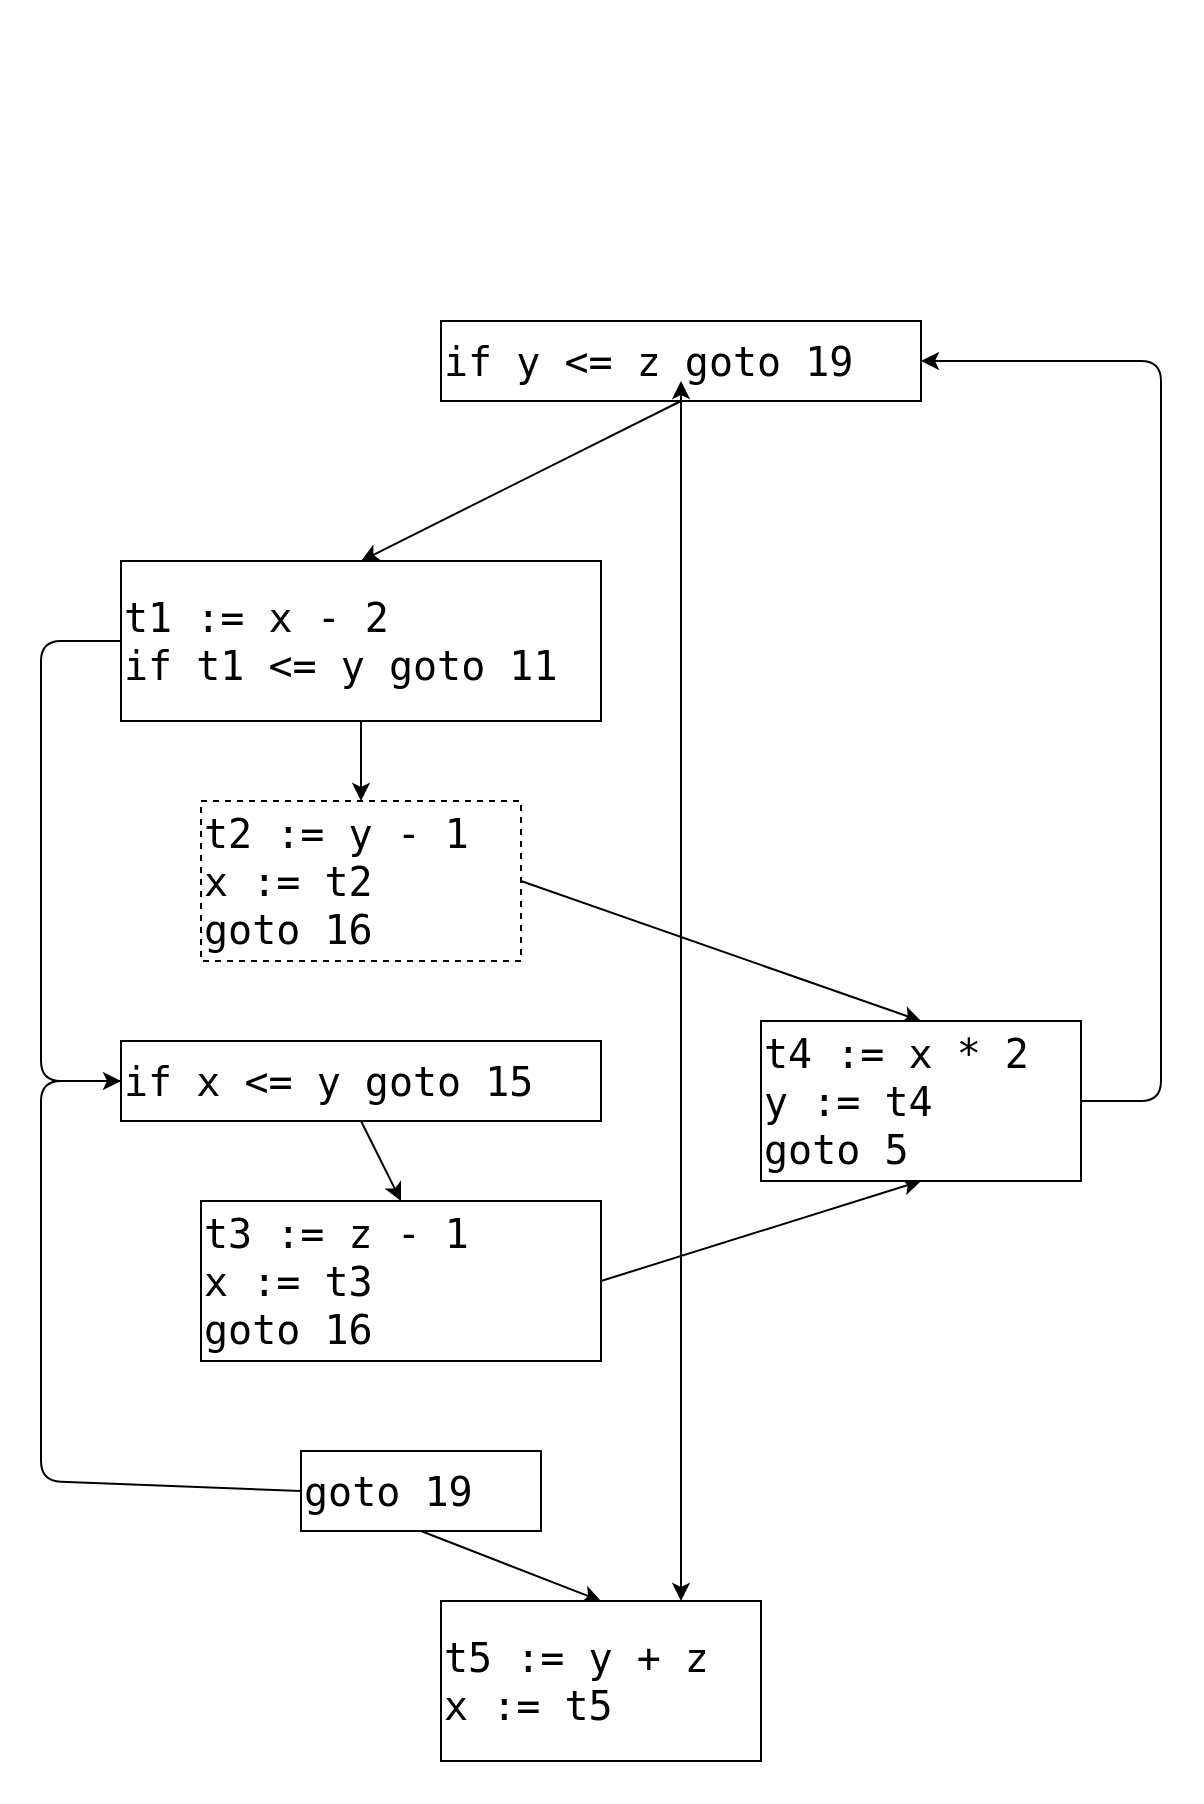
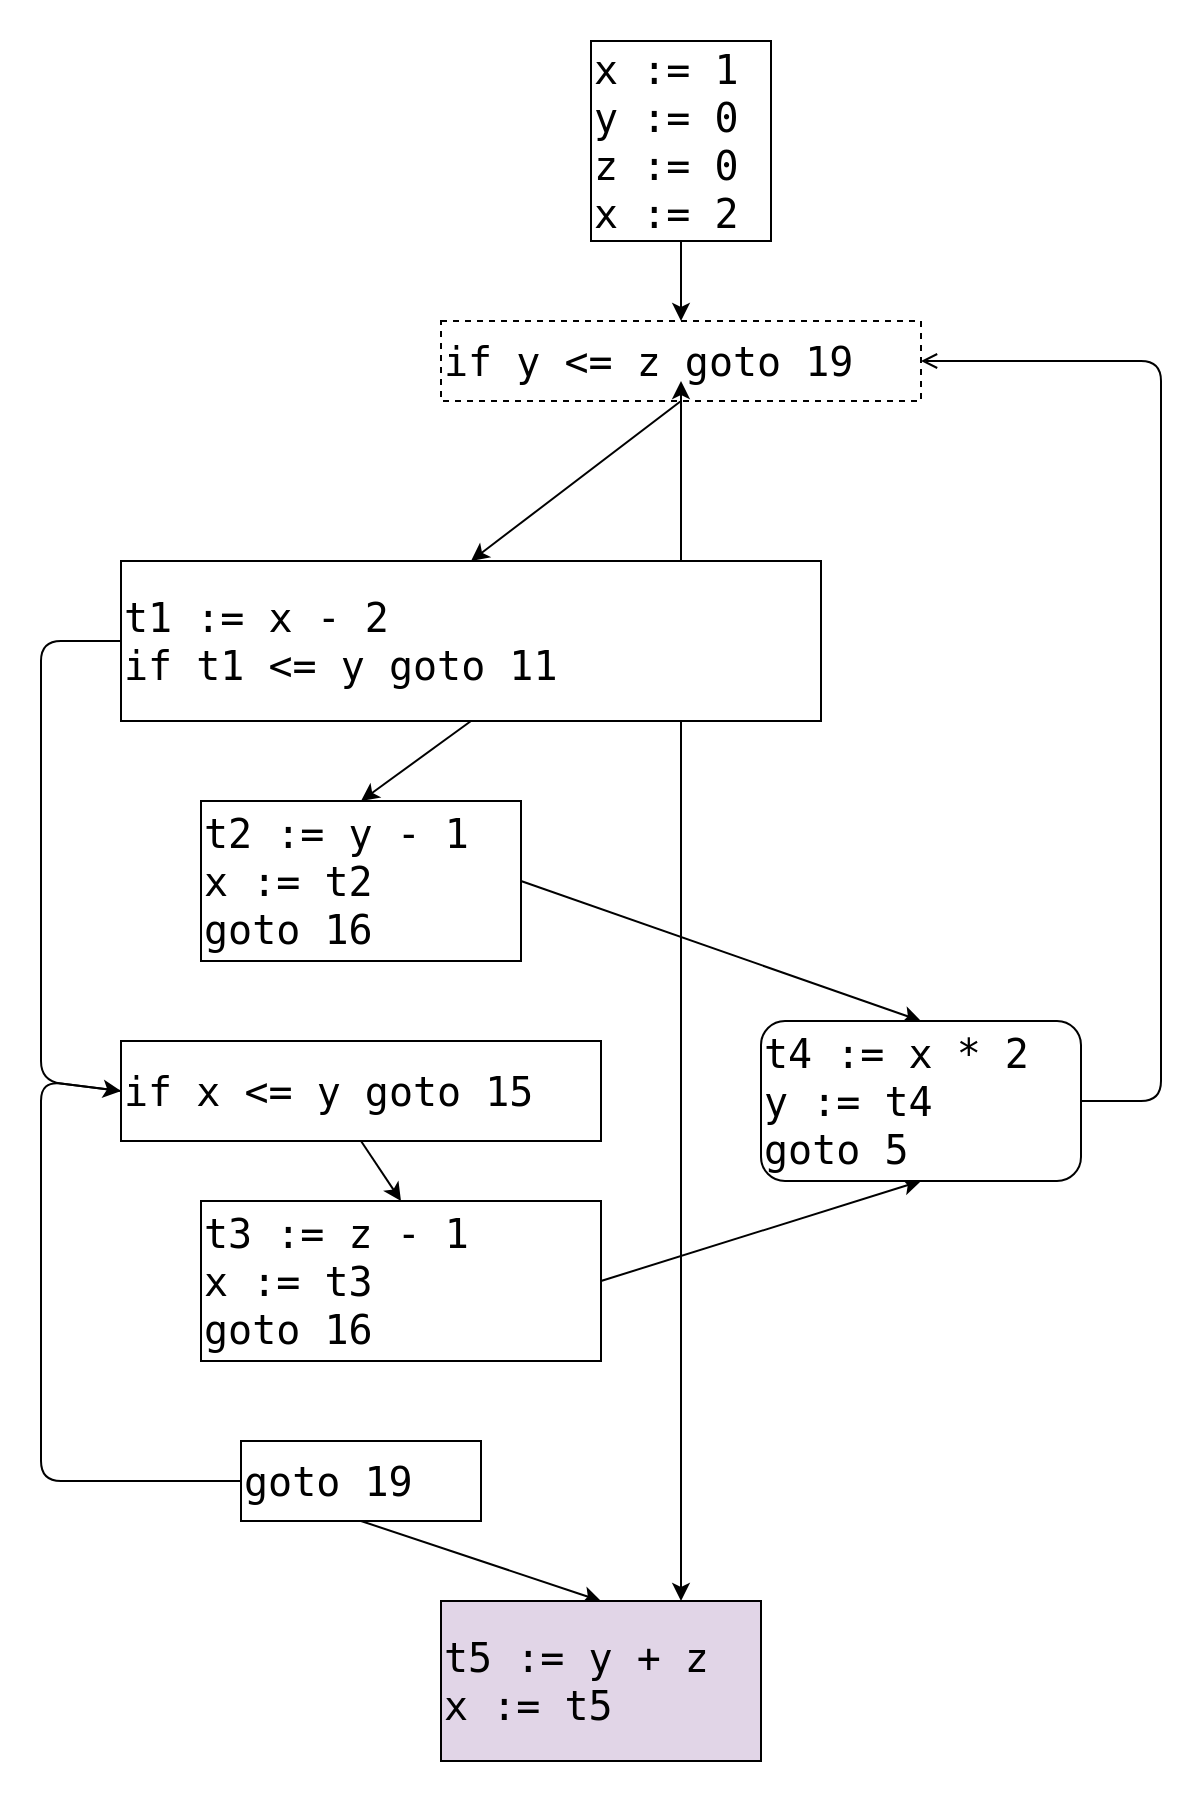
+ <mxCell id="20" value="&lt;pre&gt;&lt;font style=&quot;font-size: 20px&quot;&gt;x := 1&lt;br&gt;y := 0&lt;br&gt;z := 0&lt;br&gt;x := 2&lt;br&gt;&lt;/font&gt;&lt;/pre&gt;" style="rounded=0;whiteSpace=wrap;html=1;align=left;" vertex="1" parent="1"><mxGeometry x="295" y="20" width="90" height="100" as="geometry" /></mxCell>
+ <mxCell id="19" style="edgeStyle=none;html=1;exitX=0.5;exitY=1;exitDx=0;exitDy=0;entryX=0.5;entryY=0;entryDx=0;entryDy=0;fontSize=20;" edge="1" parent="1" source="20" target="4"><mxGeometry relative="1" as="geometry" /></mxCell>
- <mxCell id="4" value="&lt;pre&gt;&lt;font style=&quot;font-size: 20px&quot;&gt;if y &amp;lt;= z goto 19&lt;/font&gt;&lt;/pre&gt;" style="rounded=0;whiteSpace=wrap;html=1;align=left;" vertex="1" parent="1"><mxGeometry x="220" y="160" width="240" height="40" as="geometry" /></mxCell>
+ <mxCell id="4" value="&lt;pre&gt;&lt;font style=&quot;font-size: 20px&quot;&gt;if y &amp;lt;= z goto 19&lt;/font&gt;&lt;/pre&gt;" style="rounded=0;whiteSpace=wrap;html=1;align=left;dashed=1;" vertex="1" parent="1"><mxGeometry x="220" y="160" width="240" height="40" as="geometry" /></mxCell>
- <mxCell id="17" style="edgeStyle=none;html=1;exitX=1;exitY=0.5;exitDx=0;exitDy=0;entryX=1;entryY=0.5;entryDx=0;entryDy=0;fontSize=20;" edge="1" parent="1" source="18" target="4"><mxGeometry relative="1" as="geometry"><Array as="points"><mxPoint x="580" y="550" /><mxPoint x="580" y="180" /></Array></mxGeometry></mxCell>
+ <mxCell id="17" style="edgeStyle=none;html=1;exitX=1;exitY=0.5;exitDx=0;exitDy=0;entryX=1;entryY=0.5;entryDx=0;entryDy=0;fontSize=20;endArrow=open;" edge="1" parent="1" source="18" target="4"><mxGeometry relative="1" as="geometry"><Array as="points"><mxPoint x="580" y="550" /><mxPoint x="580" y="180" /></Array></mxGeometry></mxCell>
- <mxCell id="7" value="&lt;pre&gt;&lt;span style=&quot;font-size: 20px&quot;&gt;t1 := x - 2&lt;br&gt;&lt;/span&gt;&lt;font style=&quot;font-size: 20px&quot;&gt;if t1 &amp;lt;= y goto 11&lt;/font&gt;&lt;/pre&gt;" style="rounded=0;whiteSpace=wrap;html=1;align=left;" vertex="1" parent="1"><mxGeometry x="60" y="280" width="240" height="80" as="geometry" /></mxCell>
+ <mxCell id="7" value="&lt;pre&gt;&lt;span style=&quot;font-size: 20px&quot;&gt;t1 := x - 2&lt;br&gt;&lt;/span&gt;&lt;font style=&quot;font-size: 20px&quot;&gt;if t1 &amp;lt;= y goto 11&lt;/font&gt;&lt;/pre&gt;" style="rounded=0;whiteSpace=wrap;html=1;align=left;" vertex="1" parent="1"><mxGeometry x="60" y="280" width="350" height="80" as="geometry" /></mxCell>
- <mxCell id="9" value="&lt;pre&gt;&lt;span style=&quot;font-size: 20px&quot;&gt;t2 := y - 1&lt;br&gt;x := t2&lt;br&gt;goto 16&lt;/span&gt;&lt;/pre&gt;" style="rounded=0;whiteSpace=wrap;html=1;align=left;dashed=1;" vertex="1" parent="1"><mxGeometry x="100" y="400" width="160" height="80" as="geometry" /></mxCell>
+ <mxCell id="9" value="&lt;pre&gt;&lt;span style=&quot;font-size: 20px&quot;&gt;t2 := y - 1&lt;br&gt;x := t2&lt;br&gt;goto 16&lt;/span&gt;&lt;/pre&gt;" style="rounded=0;whiteSpace=wrap;html=1;align=left;" vertex="1" parent="1"><mxGeometry x="100" y="400" width="160" height="80" as="geometry" /></mxCell>
- <mxCell id="12" value="&lt;pre&gt;&lt;span style=&quot;font-size: 20px&quot;&gt;if x &amp;lt;= y goto 15&lt;/span&gt;&lt;/pre&gt;" style="rounded=0;whiteSpace=wrap;html=1;align=left;" vertex="1" parent="1"><mxGeometry x="60" y="520" width="240" height="40" as="geometry" /></mxCell>
+ <mxCell id="12" value="&lt;pre&gt;&lt;span style=&quot;font-size: 20px&quot;&gt;if x &amp;lt;= y goto 15&lt;/span&gt;&lt;/pre&gt;" style="rounded=0;whiteSpace=wrap;html=1;align=left;" vertex="1" parent="1"><mxGeometry x="60" y="520" width="240" height="50" as="geometry" /></mxCell>
- <mxCell id="18" value="&lt;pre&gt;&lt;span style=&quot;font-size: 20px&quot;&gt;t4 := x * 2&lt;br&gt;&lt;/span&gt;&lt;font style=&quot;font-size: 20px&quot;&gt;y := t4&lt;br/&gt;goto 5&lt;/font&gt;&lt;/pre&gt;" style="rounded=0;whiteSpace=wrap;html=1;align=left;" vertex="1" parent="1"><mxGeometry x="380" y="510" width="160" height="80" as="geometry" /></mxCell>
+ <mxCell id="18" value="&lt;pre&gt;&lt;span style=&quot;font-size: 20px&quot;&gt;t4 := x * 2&lt;br&gt;&lt;/span&gt;&lt;font style=&quot;font-size: 20px&quot;&gt;y := t4&lt;br/&gt;goto 5&lt;/font&gt;&lt;/pre&gt;" style="whiteSpace=wrap;html=1;align=left;rounded=1;" vertex="1" parent="1"><mxGeometry x="380" y="510" width="160" height="80" as="geometry" /></mxCell>
- <mxCell id="16" value="&lt;pre&gt;&lt;span style=&quot;font-size: 20px&quot;&gt;goto 19&lt;/span&gt;&lt;/pre&gt;" style="rounded=0;whiteSpace=wrap;html=1;align=left;" vertex="1" parent="1"><mxGeometry x="150" y="725" width="120" height="40" as="geometry" /></mxCell>
+ <mxCell id="16" value="&lt;pre&gt;&lt;span style=&quot;font-size: 20px&quot;&gt;goto 19&lt;/span&gt;&lt;/pre&gt;" style="rounded=0;whiteSpace=wrap;html=1;align=left;" vertex="1" parent="1"><mxGeometry x="120" y="720" width="120" height="40" as="geometry" /></mxCell>
- <mxCell id="21" value="&lt;pre&gt;&lt;span style=&quot;font-size: 20px&quot;&gt;t5 := y + z&lt;br/&gt;x := t5&lt;/span&gt;&lt;/pre&gt;" style="rounded=0;whiteSpace=wrap;html=1;align=left;" vertex="1" parent="1"><mxGeometry x="220" y="800" width="160" height="80" as="geometry" /></mxCell>
+ <mxCell id="21" value="&lt;pre&gt;&lt;span style=&quot;font-size: 20px&quot;&gt;t5 := y + z&lt;br/&gt;x := t5&lt;/span&gt;&lt;/pre&gt;" style="rounded=0;whiteSpace=wrap;html=1;align=left;fillColor=#e1d5e7;" vertex="1" parent="1"><mxGeometry x="220" y="800" width="160" height="80" as="geometry" /></mxCell>
